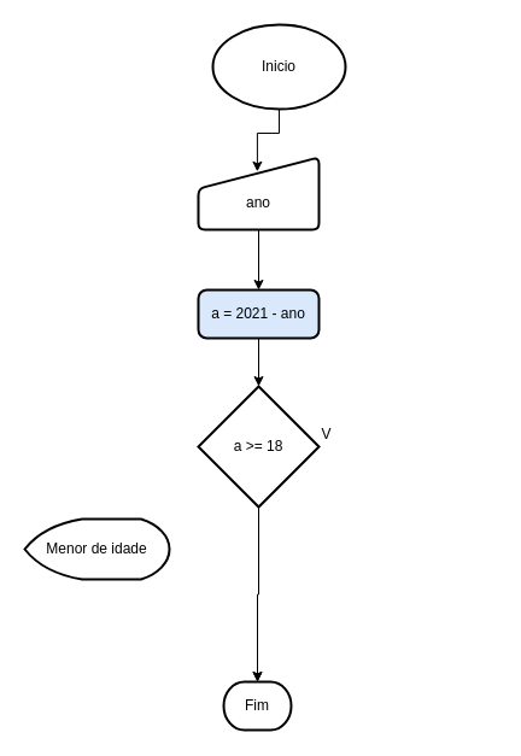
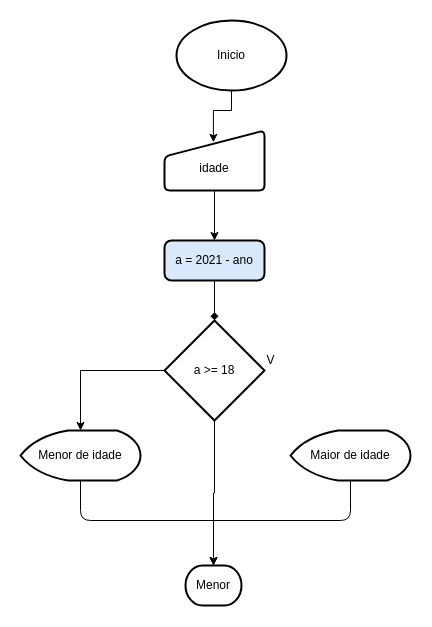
- <mxCell id="5" value="&lt;br&gt;ano" style="html=1;strokeWidth=2;shape=manualInput;whiteSpace=wrap;rounded=1;size=26;arcSize=11;" vertex="1" parent="1"><mxGeometry x="164" y="130" width="100" height="60" as="geometry" /></mxCell>
+ <mxCell id="5" value="&lt;br&gt;idade" style="html=1;strokeWidth=2;shape=manualInput;whiteSpace=wrap;rounded=1;size=26;arcSize=11;" vertex="1" parent="1"><mxGeometry x="164" y="130" width="100" height="60" as="geometry" /></mxCell>
- <mxCell id="6" style="edgeStyle=orthogonalEdgeStyle;rounded=0;orthogonalLoop=1;jettySize=auto;html=1;entryX=0.5;entryY=0;entryDx=0;entryDy=0;entryPerimeter=0;" edge="1" parent="1" source="7" target="10"><mxGeometry relative="1" as="geometry" /></mxCell>
+ <mxCell id="6" style="edgeStyle=orthogonalEdgeStyle;rounded=0;orthogonalLoop=1;jettySize=auto;html=1;entryX=0.5;entryY=0;entryDx=0;entryDy=0;entryPerimeter=0;endArrow=diamond;" edge="1" parent="1" source="7" target="10"><mxGeometry relative="1" as="geometry" /></mxCell>
+ <mxCell id="9" style="edgeStyle=orthogonalEdgeStyle;rounded=0;orthogonalLoop=1;jettySize=auto;html=1;entryX=0.5;entryY=0;entryDx=0;entryDy=0;entryPerimeter=0;" edge="1" parent="1" source="10" target="12"><mxGeometry relative="1" as="geometry"><mxPoint x="80" y="370" as="targetPoint" /></mxGeometry></mxCell>
+ <mxCell id="11" value="Maior de idade" style="strokeWidth=2;html=1;shape=mxgraph.flowchart.display;whiteSpace=wrap;" vertex="1" parent="1"><mxGeometry x="290" y="430" width="120" height="50" as="geometry" /></mxCell>
+ <mxCell id="15" value="" style="endArrow=none;html=1;exitX=0.5;exitY=1;exitDx=0;exitDy=0;exitPerimeter=0;entryX=0.5;entryY=1;entryDx=0;entryDy=0;entryPerimeter=0;" edge="1" parent="1" source="12" target="11"><mxGeometry width="50" height="50" relative="1" as="geometry"><mxPoint x="220" y="570" as="sourcePoint" /><mxPoint x="270" y="520" as="targetPoint" /><Array as="points"><mxPoint x="80" y="520" /><mxPoint x="350" y="520" /></Array></mxGeometry></mxCell>
- <mxCell id="14" value="Fim" style="strokeWidth=2;html=1;shape=mxgraph.flowchart.terminator;whiteSpace=wrap;" vertex="1" parent="1"><mxGeometry x="185" y="565" width="56" height="40" as="geometry" /></mxCell>
+ <mxCell id="14" value="Menor" style="strokeWidth=2;html=1;shape=mxgraph.flowchart.terminator;whiteSpace=wrap;" vertex="1" parent="1"><mxGeometry x="185" y="565" width="56" height="40" as="geometry" /></mxCell>
